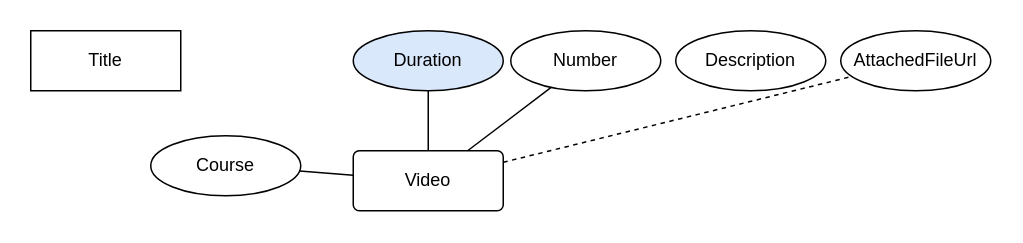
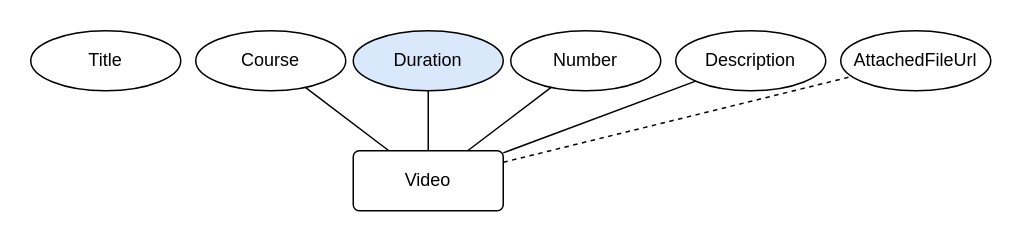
- <mxCell id="7" value="Title" style="whiteSpace=wrap;html=1;align=center;rounded=0;" vertex="1" parent="1"><mxGeometry x="20" y="20" width="100" height="40" as="geometry" /></mxCell>
+ <mxCell id="7" value="Title" style="ellipse;whiteSpace=wrap;html=1;align=center;" vertex="1" parent="1"><mxGeometry x="20" y="20" width="100" height="40" as="geometry" /></mxCell>
+ <mxCell id="11" value="" style="endArrow=none;html=1;rounded=0;" edge="1" parent="1" source="6" target="2"><mxGeometry relative="1" as="geometry"><mxPoint x="377" y="68" as="sourcePoint" /><mxPoint x="321" y="110" as="targetPoint" /></mxGeometry></mxCell>
- <mxCell id="3" value="Course" style="ellipse;whiteSpace=wrap;html=1;align=center;" vertex="1" parent="1"><mxGeometry x="100" y="90" width="100" height="40" as="geometry" /></mxCell>
+ <mxCell id="3" value="Course" style="ellipse;whiteSpace=wrap;html=1;align=center;" vertex="1" parent="1"><mxGeometry x="130" y="20" width="100" height="40" as="geometry" /></mxCell>
